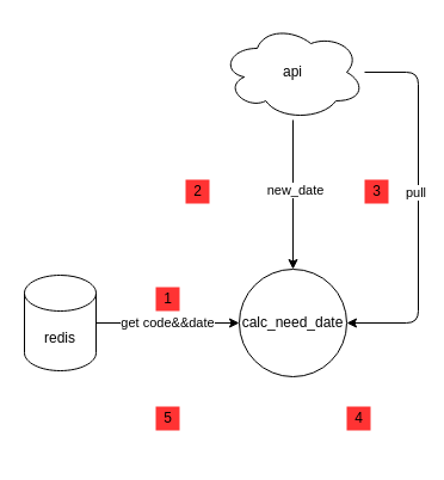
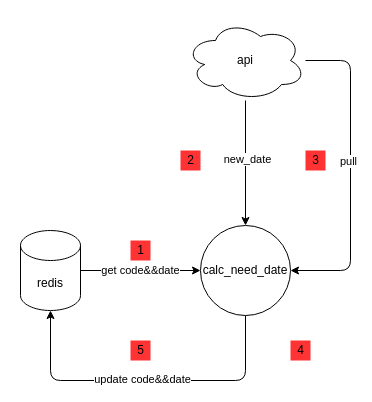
- <mxCell id="13" value="2" style="text;html=1;align=center;verticalAlign=middle;resizable=0;points=[];autosize=1;strokeColor=none;fillColor=#FF3333;" vertex="1" parent="1"><mxGeometry x="155" y="150" width="20" height="20" as="geometry" /></mxCell>
+ <mxCell id="13" value="2" style="text;html=1;align=center;verticalAlign=middle;resizable=0;points=[];autosize=1;strokeColor=none;fillColor=#FF3333;" vertex="1" parent="1"><mxGeometry x="180" y="150" width="20" height="20" as="geometry" /></mxCell>
+ <mxCell id="8" style="edgeStyle=none;html=1;startArrow=none;startFill=0;endArrow=classic;endFill=1;entryX=0.5;entryY=1;entryDx=0;entryDy=0;entryPerimeter=0;" edge="1" parent="1" source="10" target="2"><mxGeometry relative="1" as="geometry"><mxPoint x="50" y="380" as="targetPoint" /><Array as="points"><mxPoint x="245" y="380" /><mxPoint x="50" y="380" /></Array></mxGeometry></mxCell>
+ <mxCell id="9" value="update code&amp;amp;&amp;amp;date" style="edgeLabel;html=1;align=center;verticalAlign=middle;resizable=0;points=[];" vertex="1" connectable="0" parent="8"><mxGeometry x="0.024" y="-2" relative="1" as="geometry"><mxPoint as="offset" /></mxGeometry></mxCell>
